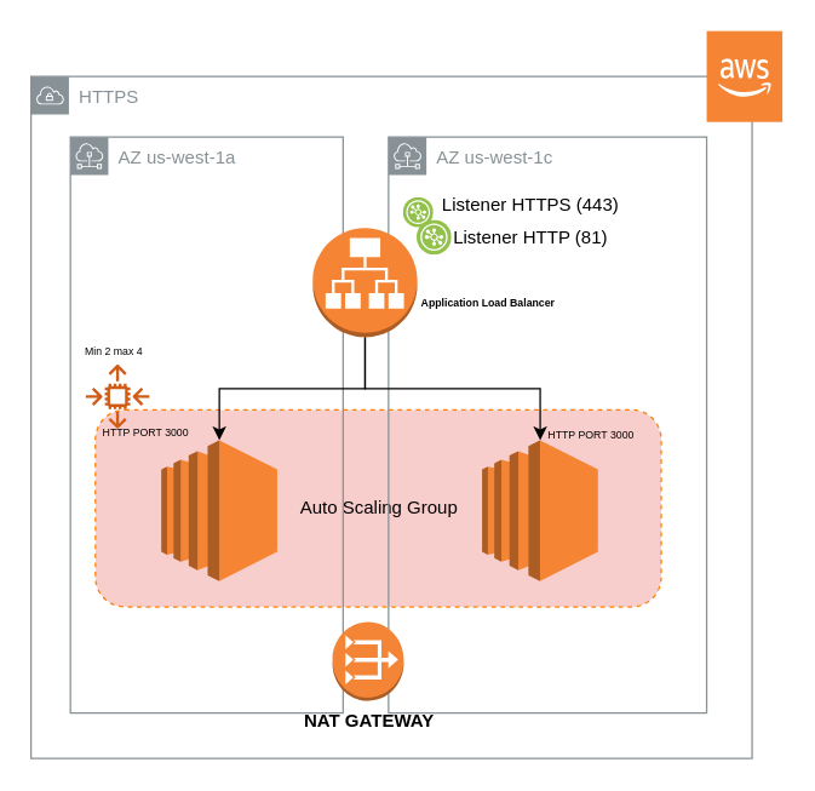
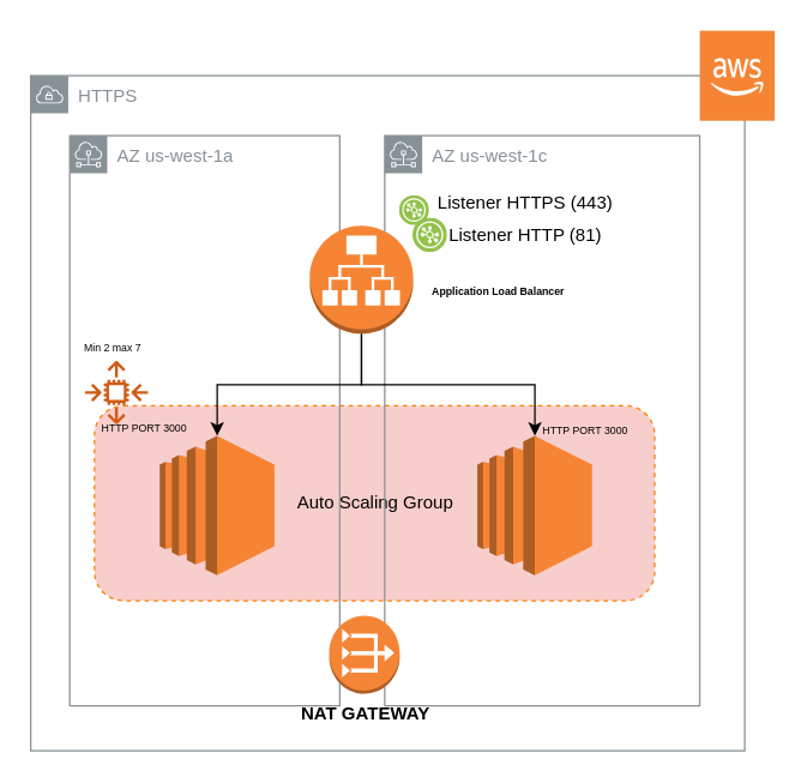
- <mxCell id="18" value="&lt;b&gt;Application Load Balancer&lt;/b&gt;" style="text;html=1;strokeColor=none;fillColor=none;align=center;verticalAlign=middle;whiteSpace=wrap;rounded=0;dashed=1;fontSize=7;" parent="1" vertex="1"><mxGeometry x="275" y="190" width="94" height="20" as="geometry" /></mxCell>
+ <mxCell id="18" value="&lt;b&gt;Application Load Balancer&lt;/b&gt;" style="text;html=1;strokeColor=none;fillColor=none;align=center;verticalAlign=middle;whiteSpace=wrap;rounded=0;dashed=1;fontSize=7;" parent="1" vertex="1"><mxGeometry x="285" y="185" width="94" height="20" as="geometry" /></mxCell>
- <mxCell id="20" value="Min 2 max 4" style="text;html=1;strokeColor=none;fillColor=none;align=center;verticalAlign=middle;whiteSpace=wrap;rounded=0;dashed=1;fontSize=7;" parent="1" vertex="1"><mxGeometry x="20" y="222" width="110" height="20" as="geometry" /></mxCell>
+ <mxCell id="20" value="Min 2 max 7" style="text;html=1;strokeColor=none;fillColor=none;align=center;verticalAlign=middle;whiteSpace=wrap;rounded=0;dashed=1;fontSize=7;" parent="1" vertex="1"><mxGeometry x="20" y="222" width="110" height="20" as="geometry" /></mxCell>
